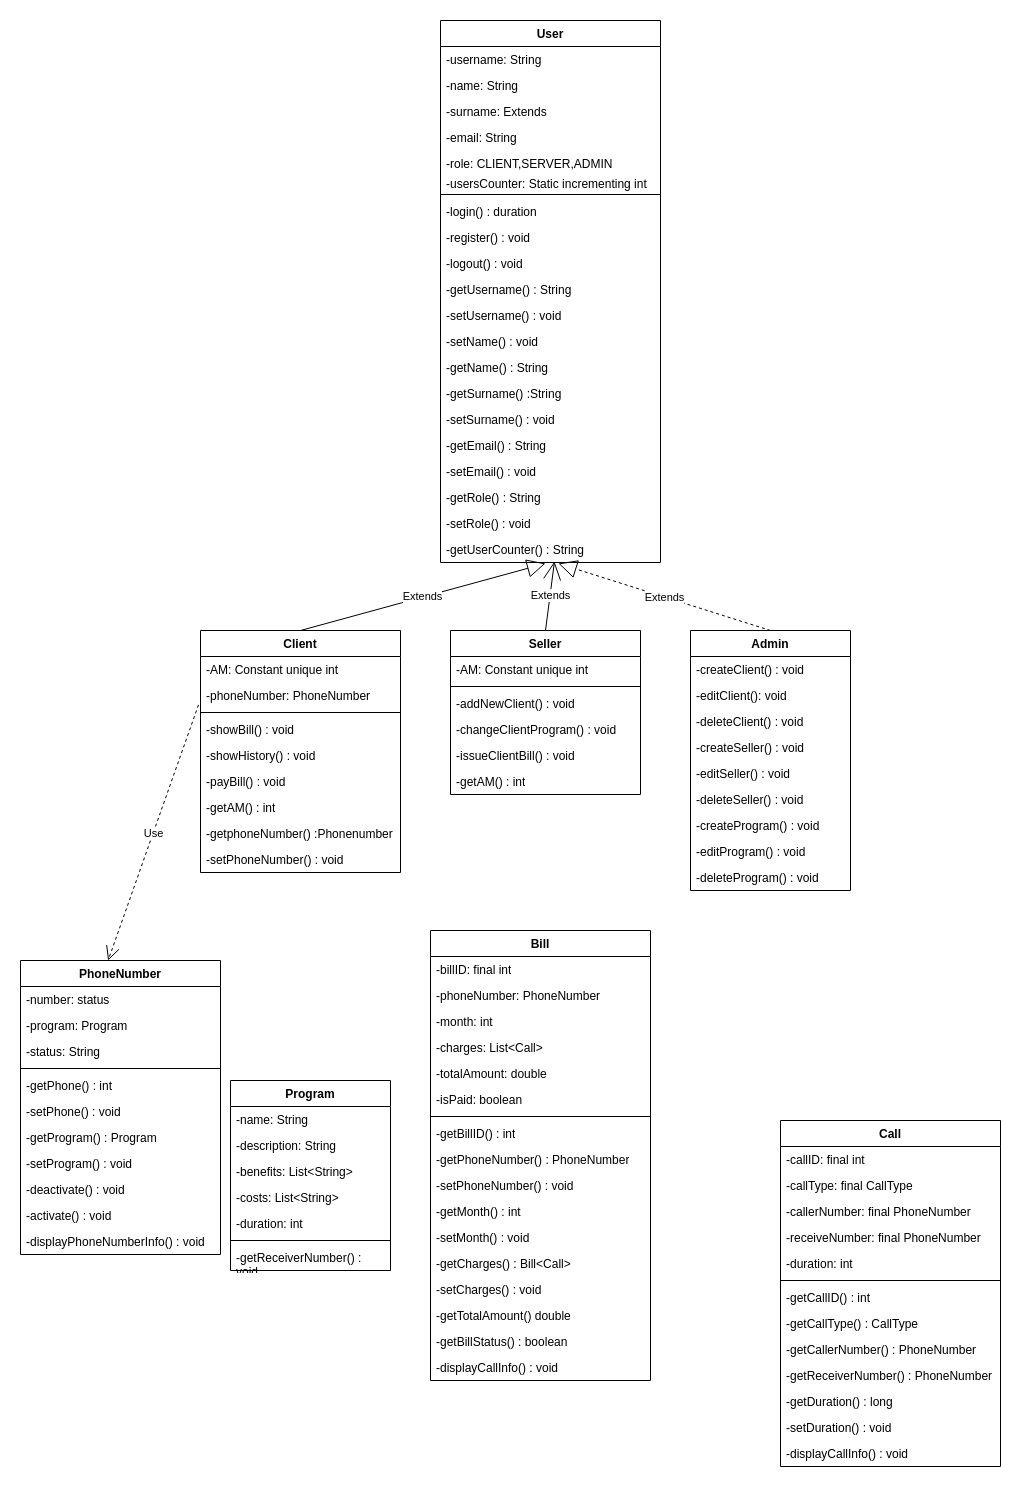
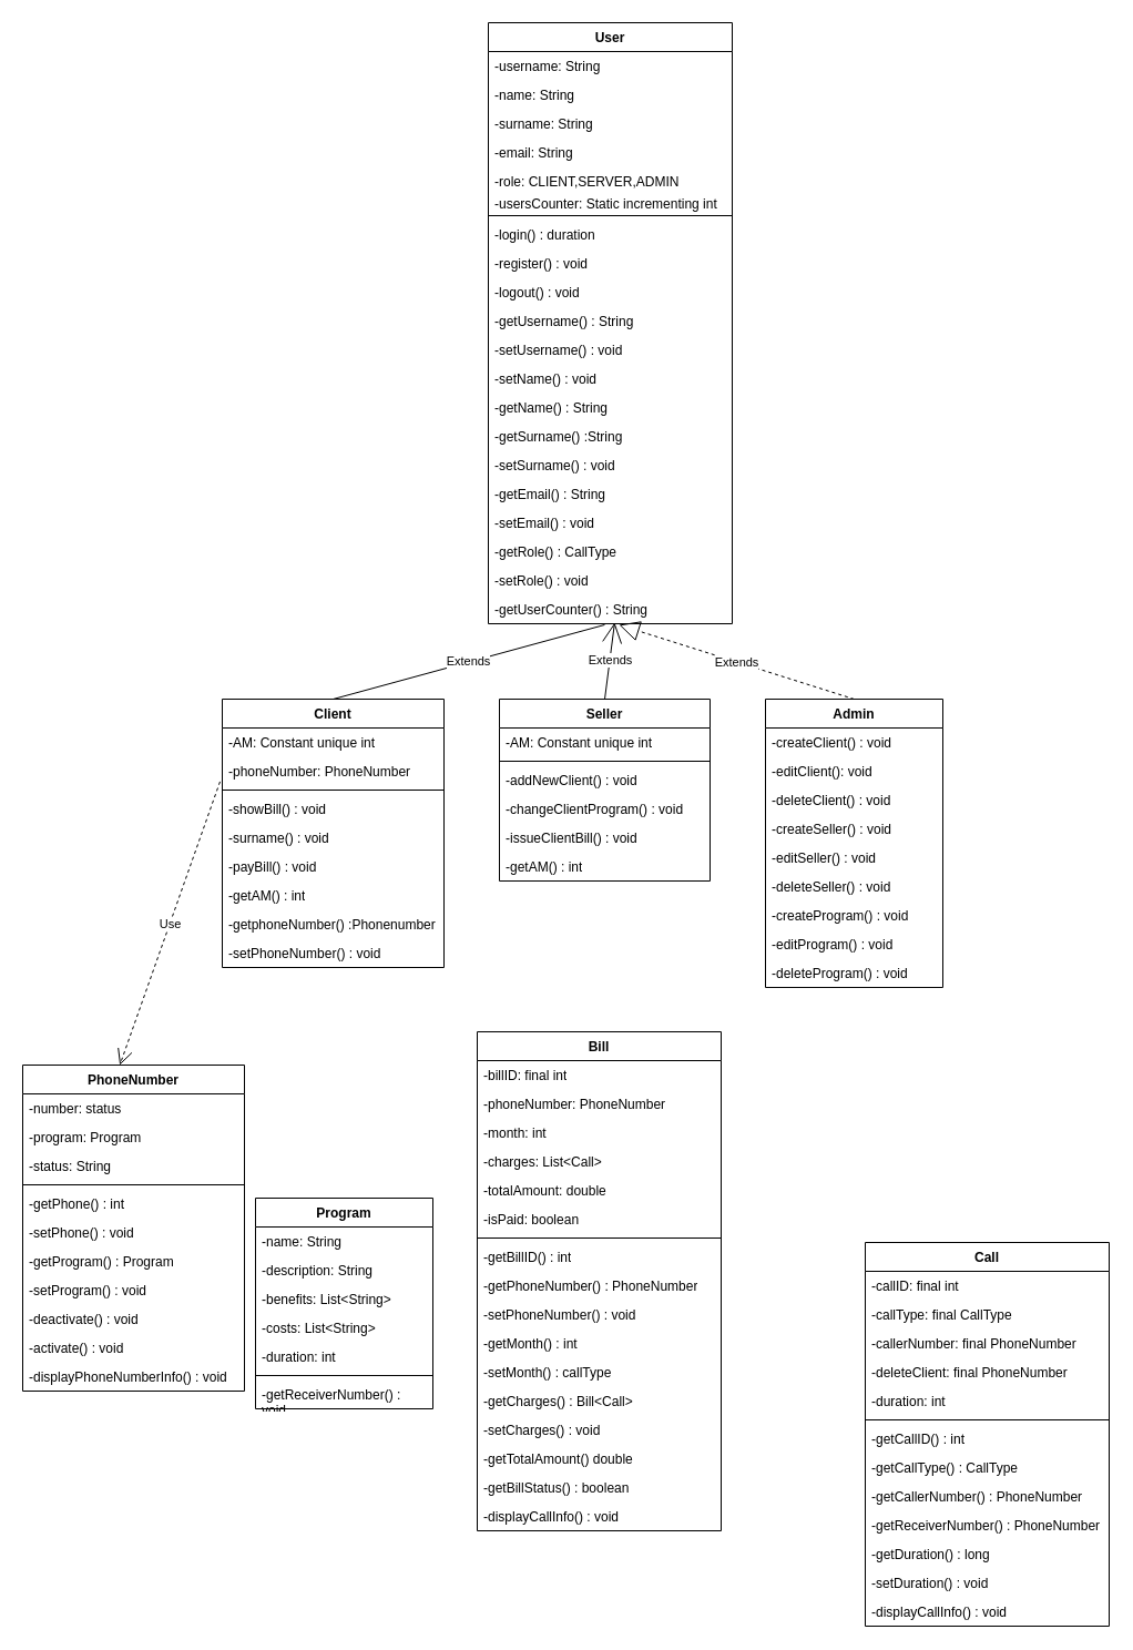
- <mxCell id="5" value="-surname: Extends" style="text;strokeColor=none;fillColor=none;align=left;verticalAlign=top;spacingLeft=4;spacingRight=4;overflow=hidden;rotatable=0;points=[[0,0.5],[1,0.5]];portConstraint=eastwest;whiteSpace=wrap;html=1;" parent="2" vertex="1"><mxGeometry y="78" width="220" height="26" as="geometry" /></mxCell>
+ <mxCell id="5" value="-surname: String" style="text;strokeColor=none;fillColor=none;align=left;verticalAlign=top;spacingLeft=4;spacingRight=4;overflow=hidden;rotatable=0;points=[[0,0.5],[1,0.5]];portConstraint=eastwest;whiteSpace=wrap;html=1;" parent="2" vertex="1"><mxGeometry y="78" width="220" height="26" as="geometry" /></mxCell>
- <mxCell id="21" value="-getRole() : String" style="text;strokeColor=none;fillColor=none;align=left;verticalAlign=top;spacingLeft=4;spacingRight=4;overflow=hidden;rotatable=0;points=[[0,0.5],[1,0.5]];portConstraint=eastwest;whiteSpace=wrap;html=1;" parent="2" vertex="1"><mxGeometry y="464" width="220" height="26" as="geometry" /></mxCell>
+ <mxCell id="21" value="-getRole() : CallType" style="text;strokeColor=none;fillColor=none;align=left;verticalAlign=top;spacingLeft=4;spacingRight=4;overflow=hidden;rotatable=0;points=[[0,0.5],[1,0.5]];portConstraint=eastwest;whiteSpace=wrap;html=1;" parent="2" vertex="1"><mxGeometry y="464" width="220" height="26" as="geometry" /></mxCell>
- <mxCell id="103" value="Extends" style="endArrow=block;endSize=16;endFill=0;html=1;rounded=0;exitX=0.5;exitY=0;exitDx=0;exitDy=0;entryX=0.477;entryY=1.038;entryDx=0;entryDy=0;entryPerimeter=0;" parent="1" source="24" target="23" edge="1"><mxGeometry width="160" relative="1" as="geometry"><mxPoint x="660" y="400" as="sourcePoint" /><mxPoint x="820" y="400" as="targetPoint" /></mxGeometry></mxCell>
+ <mxCell id="103" value="Extends" style="endArrow=none;endSize=16;endFill=0;html=1;rounded=0;exitX=0.5;exitY=0;exitDx=0;exitDy=0;entryX=0.477;entryY=1.038;entryDx=0;entryDy=0;entryPerimeter=0;" parent="1" source="24" target="23" edge="1"><mxGeometry width="160" relative="1" as="geometry"><mxPoint x="660" y="400" as="sourcePoint" /><mxPoint x="820" y="400" as="targetPoint" /></mxGeometry></mxCell>
- <mxCell id="29" value="-showHistory()&amp;nbsp;: void" style="text;strokeColor=none;fillColor=none;align=left;verticalAlign=top;spacingLeft=4;spacingRight=4;overflow=hidden;rotatable=0;points=[[0,0.5],[1,0.5]];portConstraint=eastwest;whiteSpace=wrap;html=1;" parent="24" vertex="1"><mxGeometry y="112" width="200" height="26" as="geometry" /></mxCell>
+ <mxCell id="29" value="-surname()&amp;nbsp;: void" style="text;strokeColor=none;fillColor=none;align=left;verticalAlign=top;spacingLeft=4;spacingRight=4;overflow=hidden;rotatable=0;points=[[0,0.5],[1,0.5]];portConstraint=eastwest;whiteSpace=wrap;html=1;" parent="24" vertex="1"><mxGeometry y="112" width="200" height="26" as="geometry" /></mxCell>
- <mxCell id="97" value="-setMonth()&amp;nbsp;: void" style="text;strokeColor=none;fillColor=none;align=left;verticalAlign=top;spacingLeft=4;spacingRight=4;overflow=hidden;rotatable=0;points=[[0,0.5],[1,0.5]];portConstraint=eastwest;whiteSpace=wrap;html=1;" parent="85" vertex="1"><mxGeometry y="294" width="220" height="26" as="geometry" /></mxCell>
+ <mxCell id="97" value="-setMonth()&amp;nbsp;: callType" style="text;strokeColor=none;fillColor=none;align=left;verticalAlign=top;spacingLeft=4;spacingRight=4;overflow=hidden;rotatable=0;points=[[0,0.5],[1,0.5]];portConstraint=eastwest;whiteSpace=wrap;html=1;" parent="85" vertex="1"><mxGeometry y="294" width="220" height="26" as="geometry" /></mxCell>
- <mxCell id="75" value="-receiveNumber: final PhoneNumber" style="text;strokeColor=none;fillColor=none;align=left;verticalAlign=top;spacingLeft=4;spacingRight=4;overflow=hidden;rotatable=0;points=[[0,0.5],[1,0.5]];portConstraint=eastwest;whiteSpace=wrap;html=1;" parent="71" vertex="1"><mxGeometry y="104" width="220" height="26" as="geometry" /></mxCell>
+ <mxCell id="75" value="-deleteClient: final PhoneNumber" style="text;strokeColor=none;fillColor=none;align=left;verticalAlign=top;spacingLeft=4;spacingRight=4;overflow=hidden;rotatable=0;points=[[0,0.5],[1,0.5]];portConstraint=eastwest;whiteSpace=wrap;html=1;" parent="71" vertex="1"><mxGeometry y="104" width="220" height="26" as="geometry" /></mxCell>
